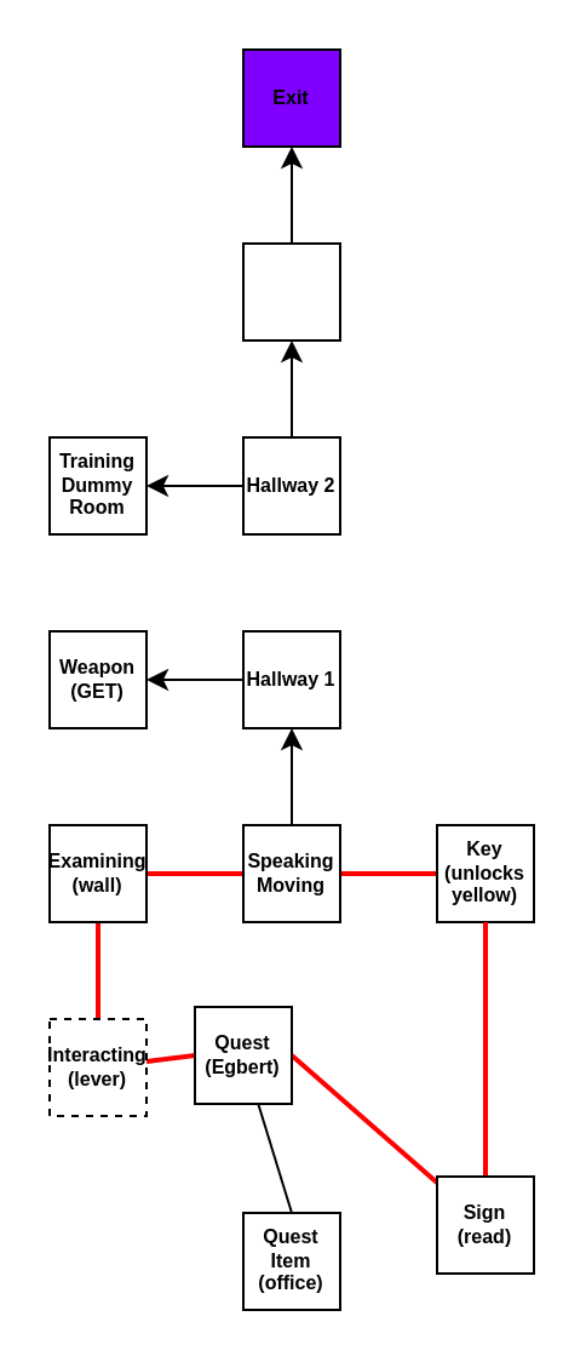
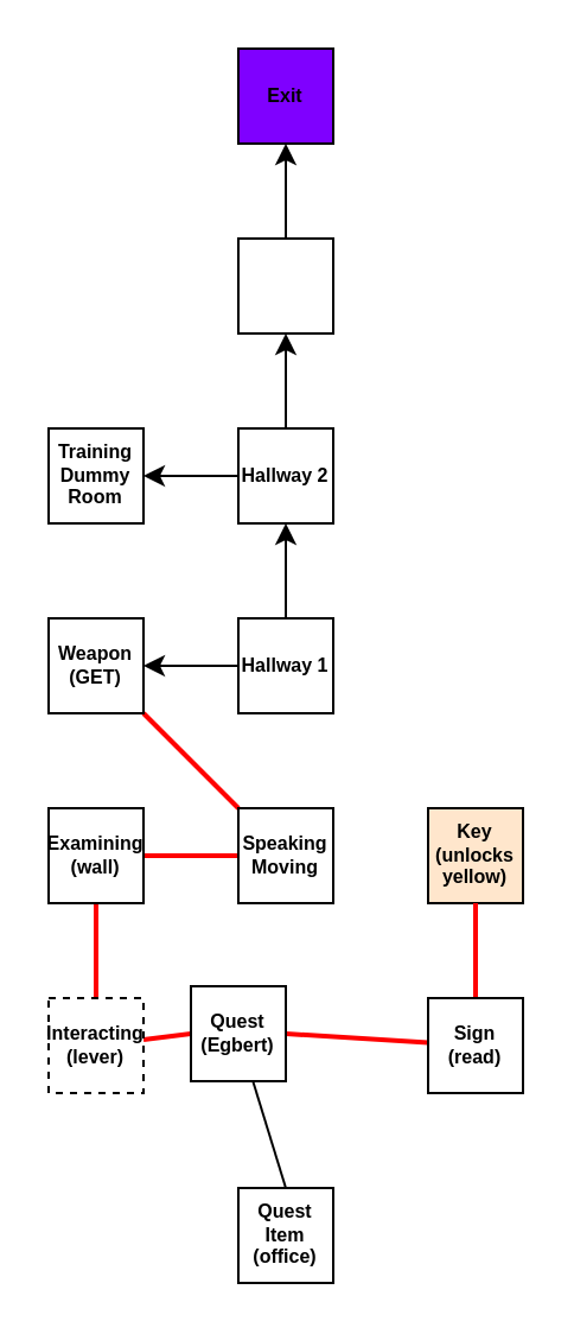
+ <mxCell id="19" style="edgeStyle=none;html=1;entryX=0.5;entryY=1;entryDx=0;entryDy=0;" edge="1" parent="1" source="20" target="24"><mxGeometry relative="1" as="geometry" /></mxCell>
- <mxCell id="4" style="edgeStyle=none;html=1;entryX=0.5;entryY=1;entryDx=0;entryDy=0;" edge="1" parent="1" source="5" target="20"><mxGeometry relative="1" as="geometry" /></mxCell>
- <mxCell id="2" style="edgeStyle=none;html=1;entryX=0;entryY=0.5;entryDx=0;entryDy=0;fontSize=11;endArrow=none;endFill=0;strokeWidth=2;strokeColor=#FF0000;" parent="1" source="5" target="7" edge="1"><mxGeometry relative="1" as="geometry" /></mxCell>
+ <mxCell id="2" style="edgeStyle=none;html=1;fontSize=11;endArrow=none;endFill=0;strokeWidth=2;strokeColor=#FF0000;" parent="1" source="5" target="21" edge="1"><mxGeometry relative="1" as="geometry" /></mxCell>
- <mxCell id="7" value="Key&lt;div&gt;(unlocks yellow)&lt;/div&gt;" style="whiteSpace=wrap;html=1;fontSize=8;fontStyle=1" parent="1" vertex="1"><mxGeometry x="180" y="340" width="40" height="40" as="geometry" /></mxCell>
+ <mxCell id="7" value="Key&lt;div&gt;(unlocks yellow)&lt;/div&gt;" style="whiteSpace=wrap;html=1;fontSize=8;fontStyle=1;fillColor=#ffe6cc;" parent="1" vertex="1"><mxGeometry x="180" y="340" width="40" height="40" as="geometry" /></mxCell>
- <mxCell id="14" value="Sign&lt;div&gt;(read)&lt;/div&gt;" style="whiteSpace=wrap;html=1;fontSize=8;fontStyle=1" parent="1" vertex="1"><mxGeometry x="180" y="485" width="40" height="40" as="geometry" /></mxCell>
+ <mxCell id="14" value="Sign&lt;div&gt;(read)&lt;/div&gt;" style="whiteSpace=wrap;html=1;fontSize=8;fontStyle=1" parent="1" vertex="1"><mxGeometry x="180" y="420" width="40" height="40" as="geometry" /></mxCell>
